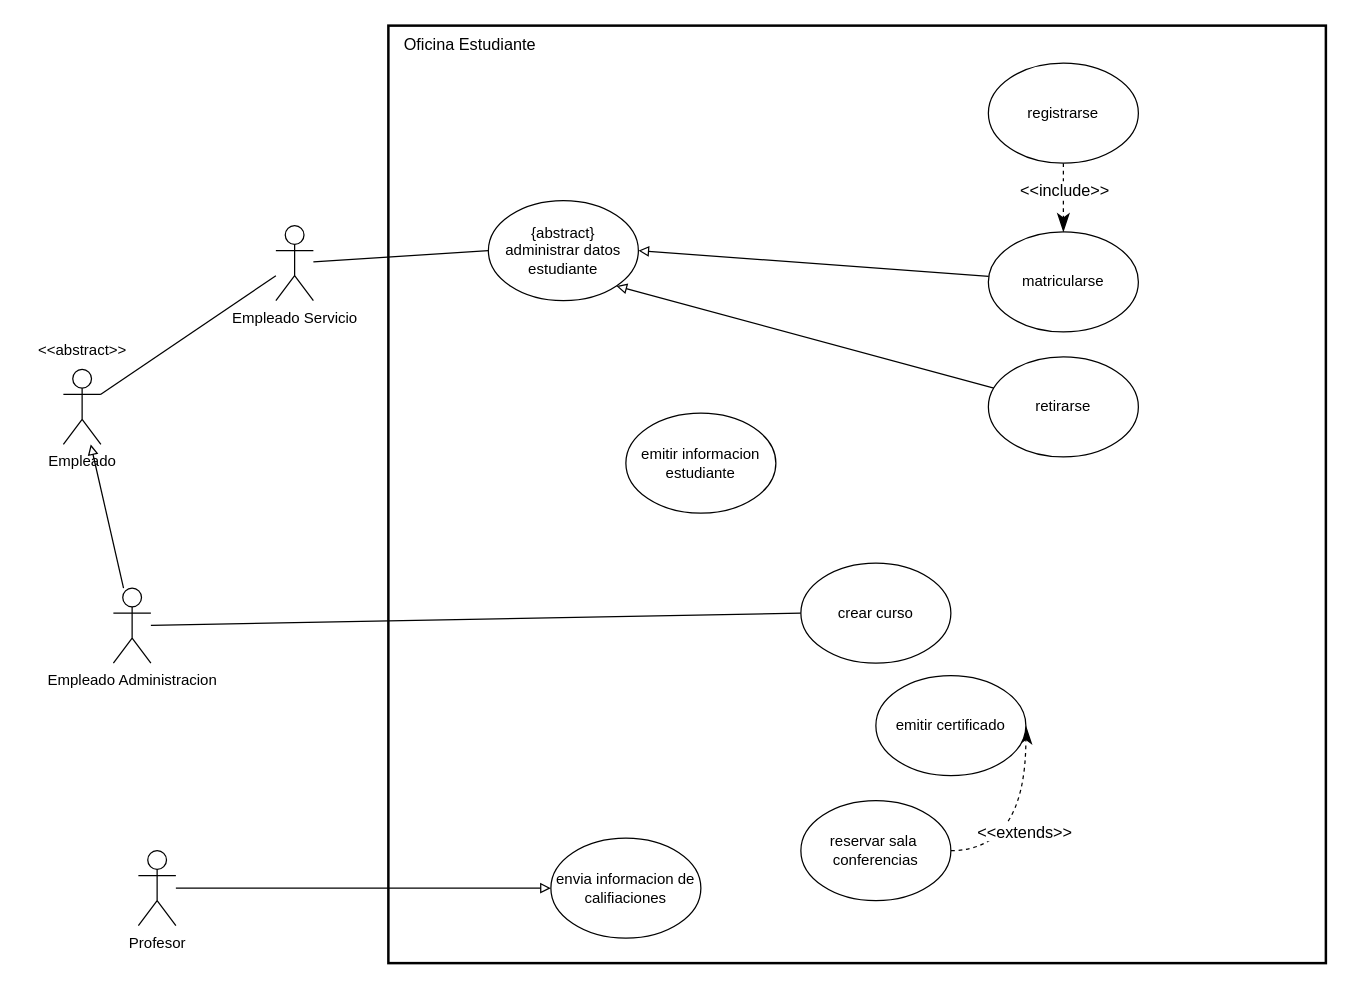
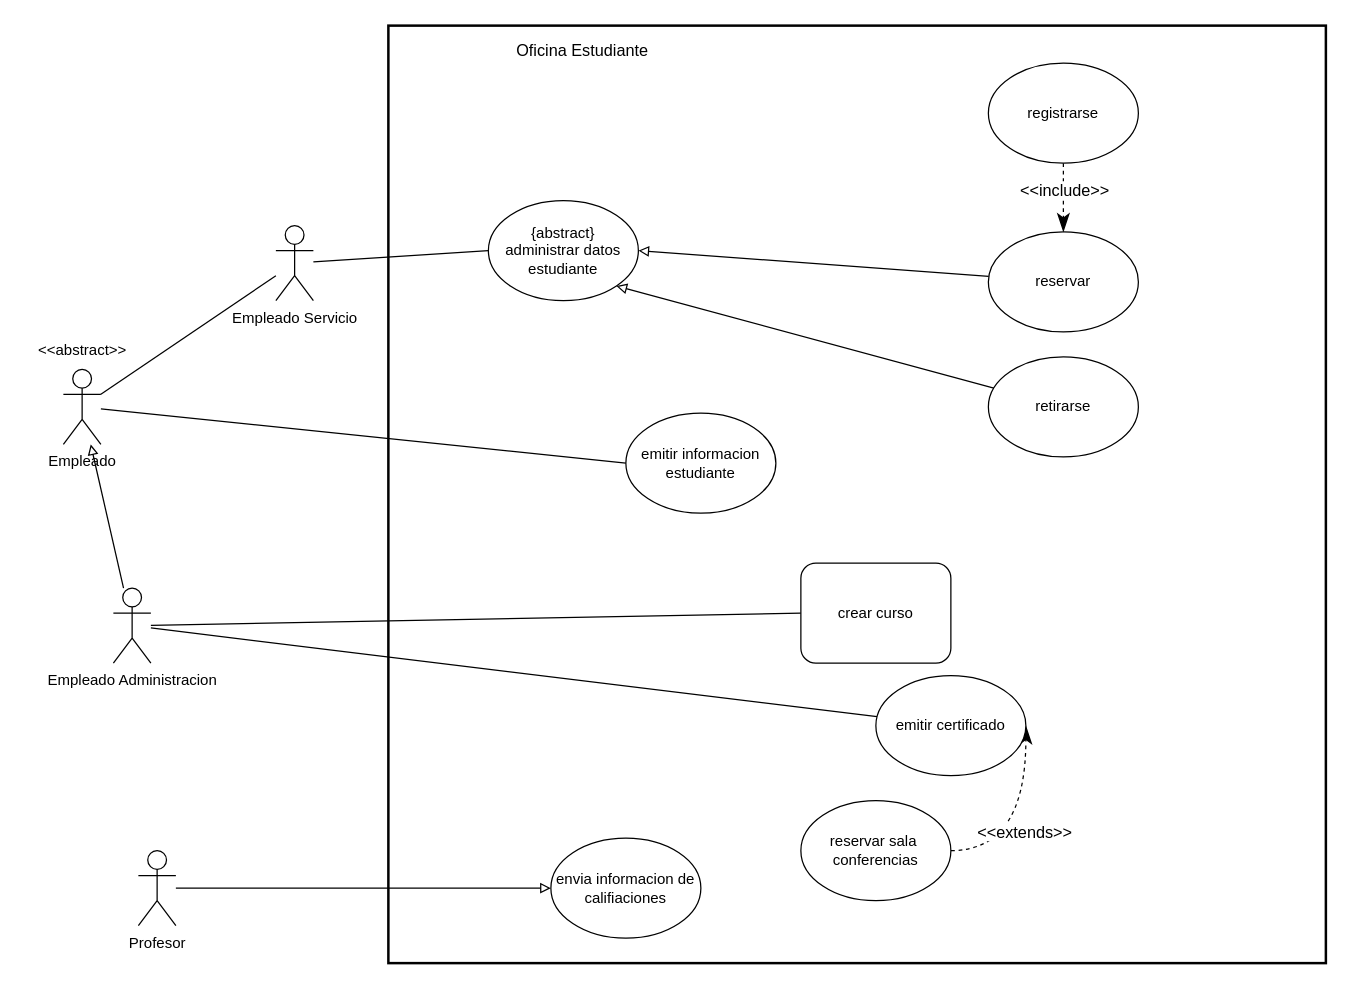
- <mxCell id="30" value="Oficina Estudiante" style="text;html=1;align=center;verticalAlign=middle;resizable=0;points=[];autosize=1;strokeColor=none;fillColor=none;fontSize=13;rounded=1;shadow=1;sketch=1;glass=1;" vertex="1" parent="1"><mxGeometry x="310" y="20" width="130" height="30" as="geometry" /></mxCell>
+ <mxCell id="30" value="Oficina Estudiante" style="text;html=1;align=center;verticalAlign=middle;resizable=0;points=[];autosize=1;strokeColor=none;fillColor=none;fontSize=13;rounded=1;shadow=1;sketch=1;glass=1;" vertex="1" parent="1"><mxGeometry x="400" y="25" width="130" height="30" as="geometry" /></mxCell>
- <mxCell id="16" value="matricularse" style="ellipse;whiteSpace=wrap;html=1;" vertex="1" parent="1"><mxGeometry x="790" y="185" width="120" height="80" as="geometry" /></mxCell>
+ <mxCell id="16" value="reservar" style="ellipse;whiteSpace=wrap;html=1;" vertex="1" parent="1"><mxGeometry x="790" y="185" width="120" height="80" as="geometry" /></mxCell>
+ <mxCell id="11" style="edgeStyle=none;rounded=0;orthogonalLoop=1;jettySize=auto;html=1;entryX=0;entryY=0.5;entryDx=0;entryDy=0;fontSize=13;endArrow=none;endFill=0;endSize=12;" edge="1" parent="1" source="12" target="25"><mxGeometry relative="1" as="geometry" /></mxCell>
- <mxCell id="23" value="crear curso" style="ellipse;whiteSpace=wrap;html=1;" vertex="1" parent="1"><mxGeometry x="640" y="450" width="120" height="80" as="geometry" /></mxCell>
+ <mxCell id="23" value="crear curso" style="whiteSpace=wrap;html=1;rounded=1;" vertex="1" parent="1"><mxGeometry x="640" y="450" width="120" height="80" as="geometry" /></mxCell>
+ <mxCell id="28" style="edgeStyle=none;rounded=0;orthogonalLoop=1;jettySize=auto;html=1;fontSize=13;endArrow=none;endFill=0;endSize=12;" edge="1" parent="1" source="29" target="5"><mxGeometry relative="1" as="geometry" /></mxCell>
